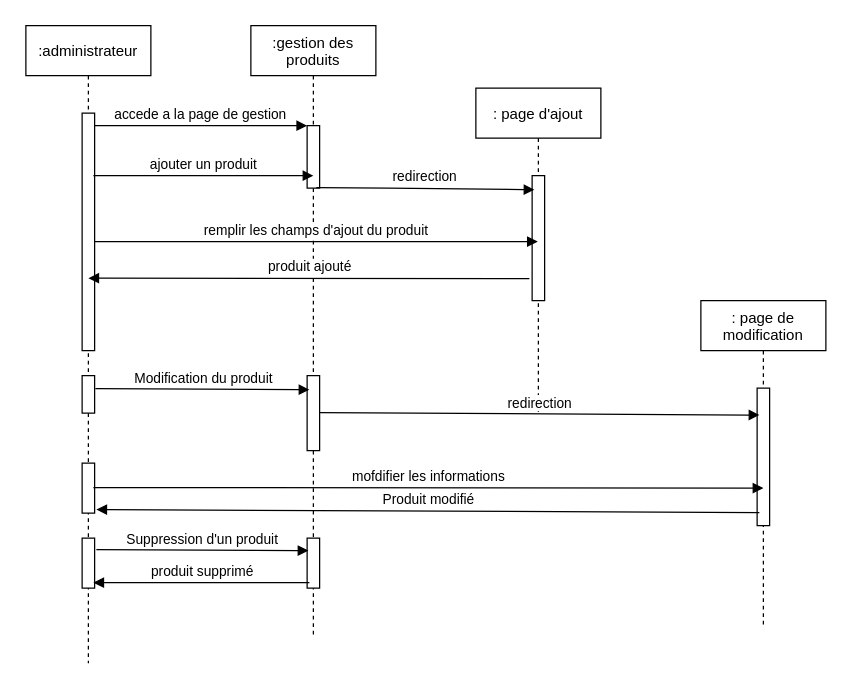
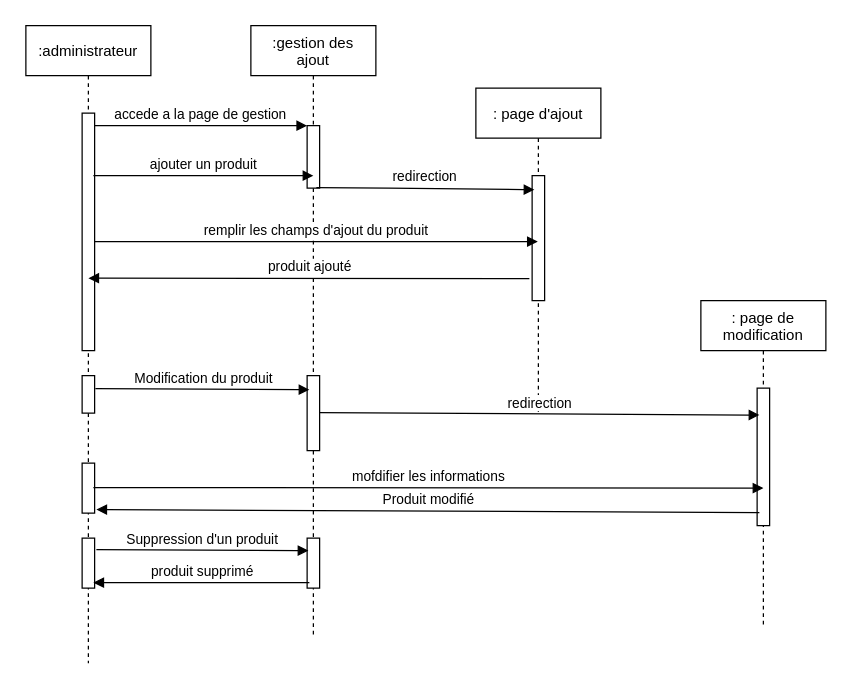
- <mxCell id="7" value=":gestion des&#10;produits" style="shape=umlLifeline;perimeter=lifelinePerimeter;container=1;collapsible=0;recursiveResize=0;rounded=0;shadow=0;strokeWidth=1;" parent="1" vertex="1"><mxGeometry x="200" y="20" width="100" height="490" as="geometry" /></mxCell>
+ <mxCell id="7" value=":gestion des&#10;ajout" style="shape=umlLifeline;perimeter=lifelinePerimeter;container=1;collapsible=0;recursiveResize=0;rounded=0;shadow=0;strokeWidth=1;" parent="1" vertex="1"><mxGeometry x="200" y="20" width="100" height="490" as="geometry" /></mxCell>
